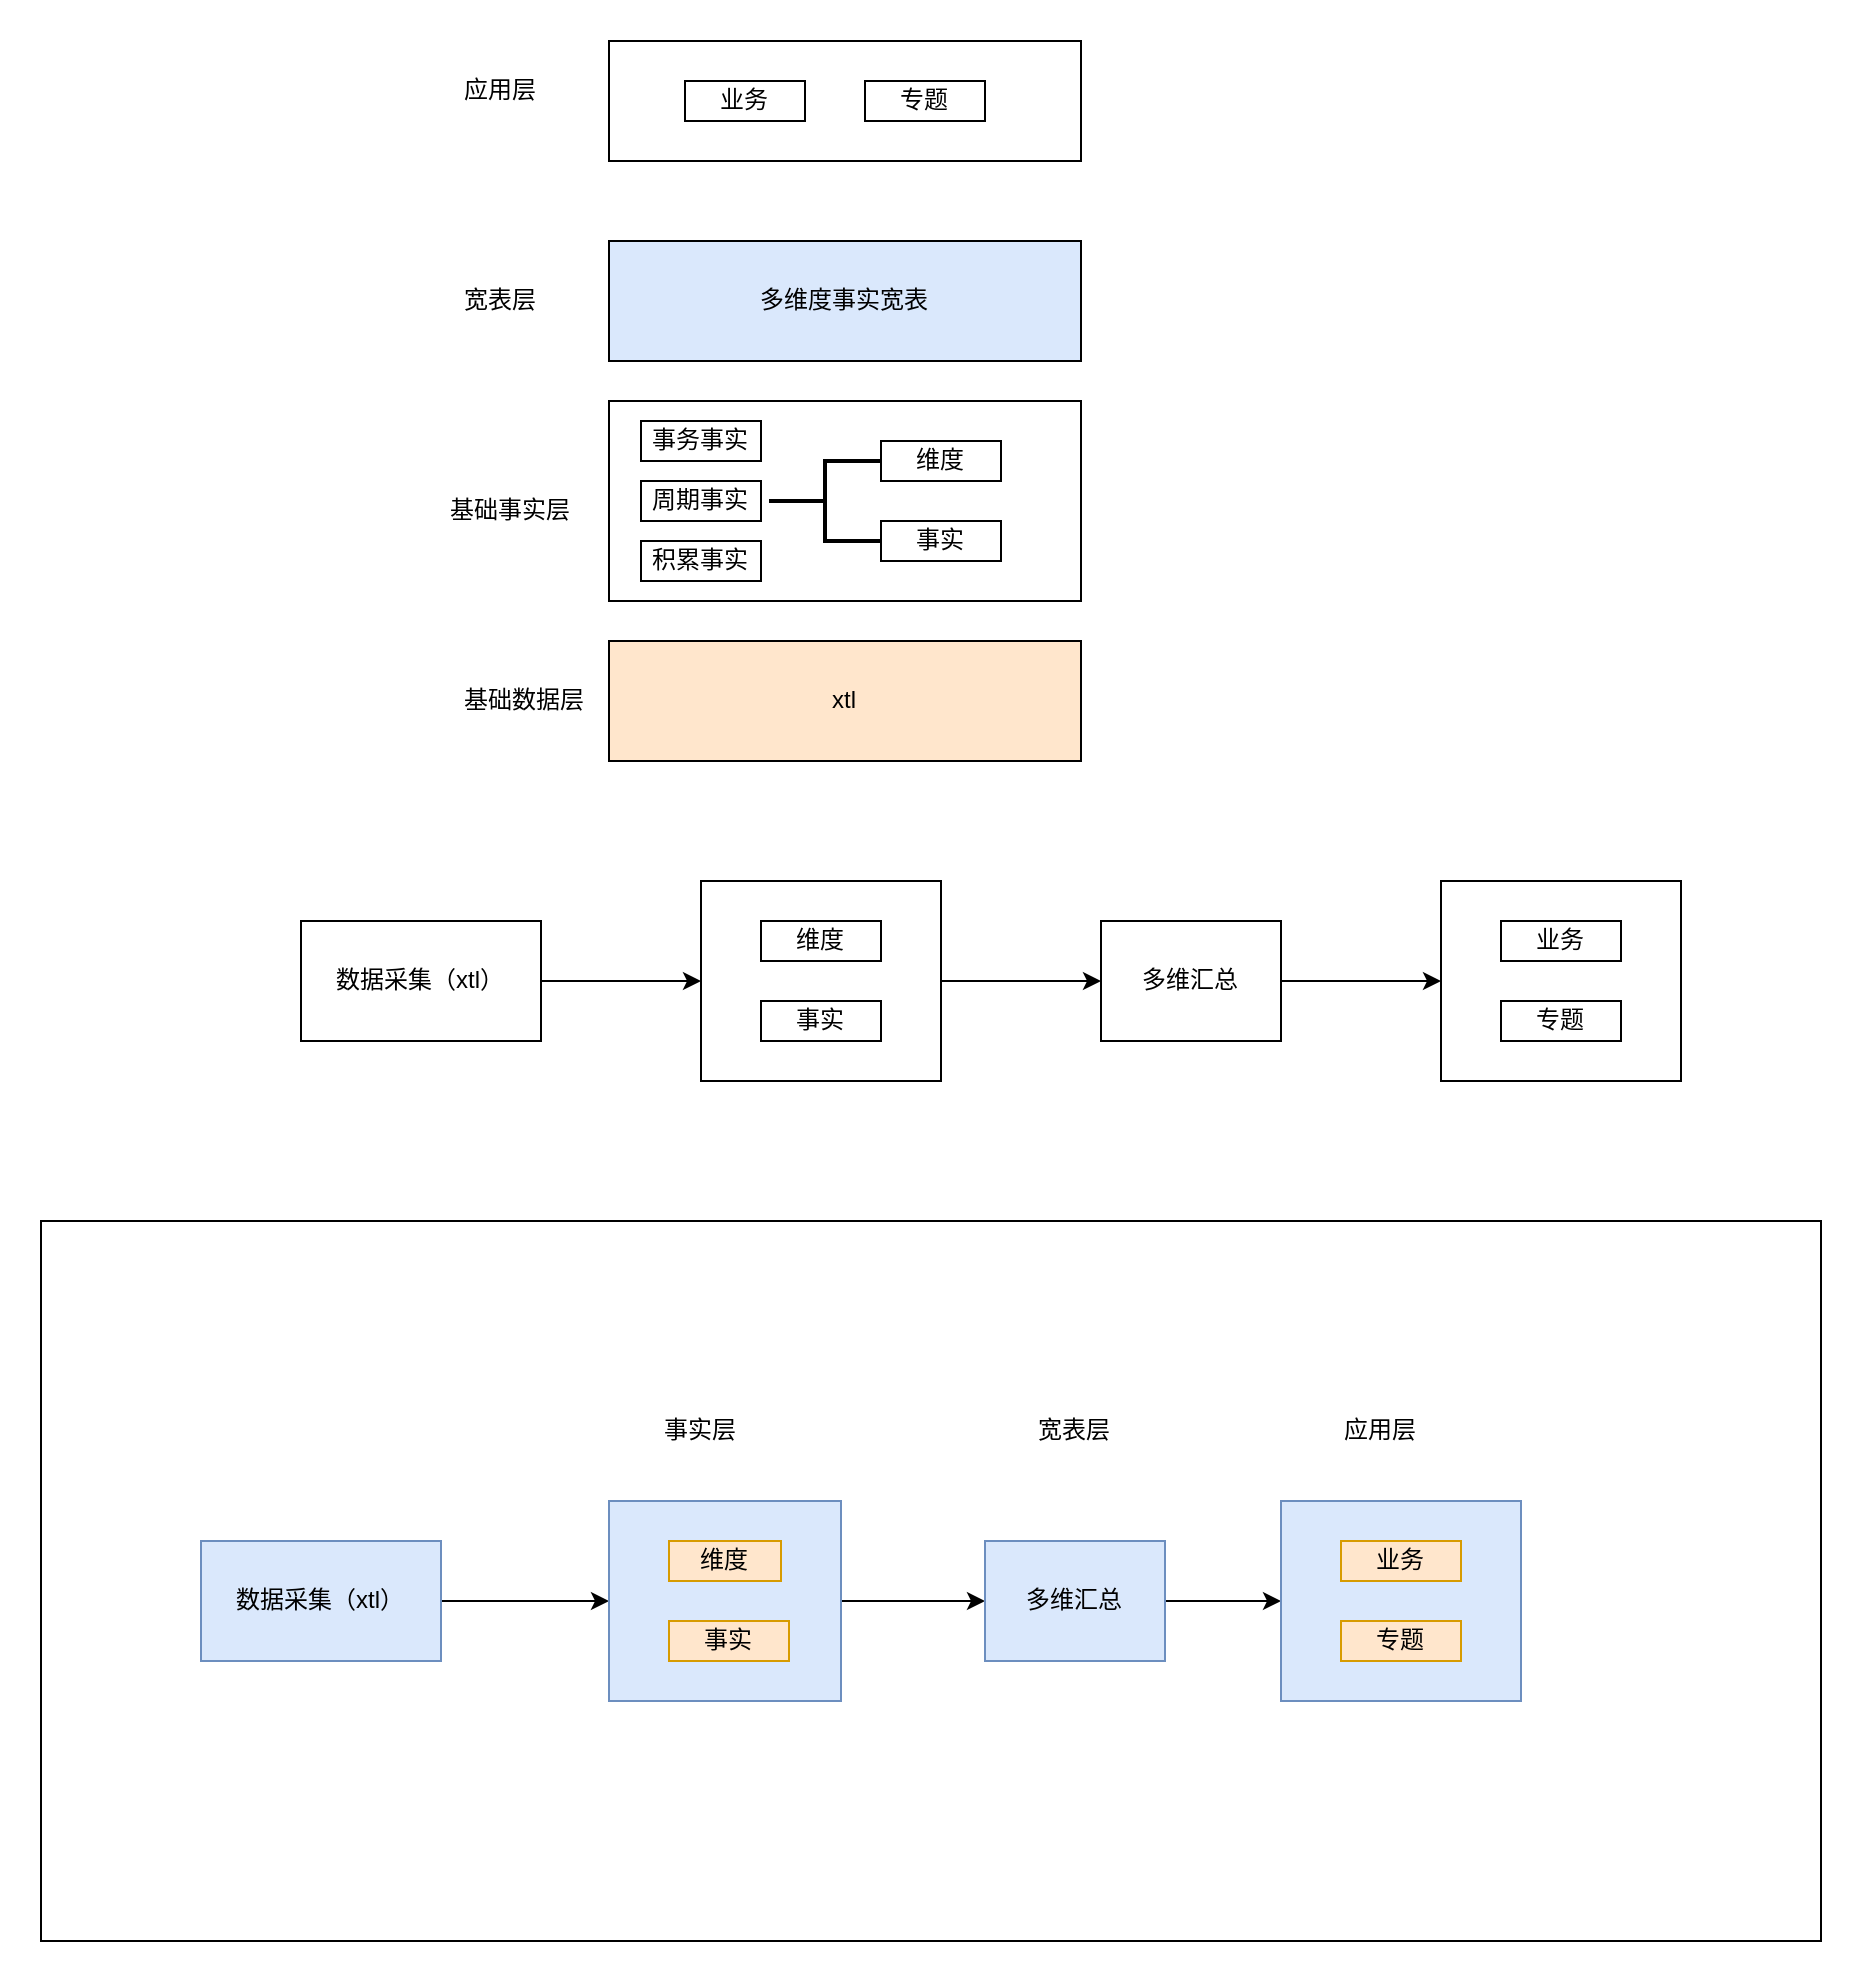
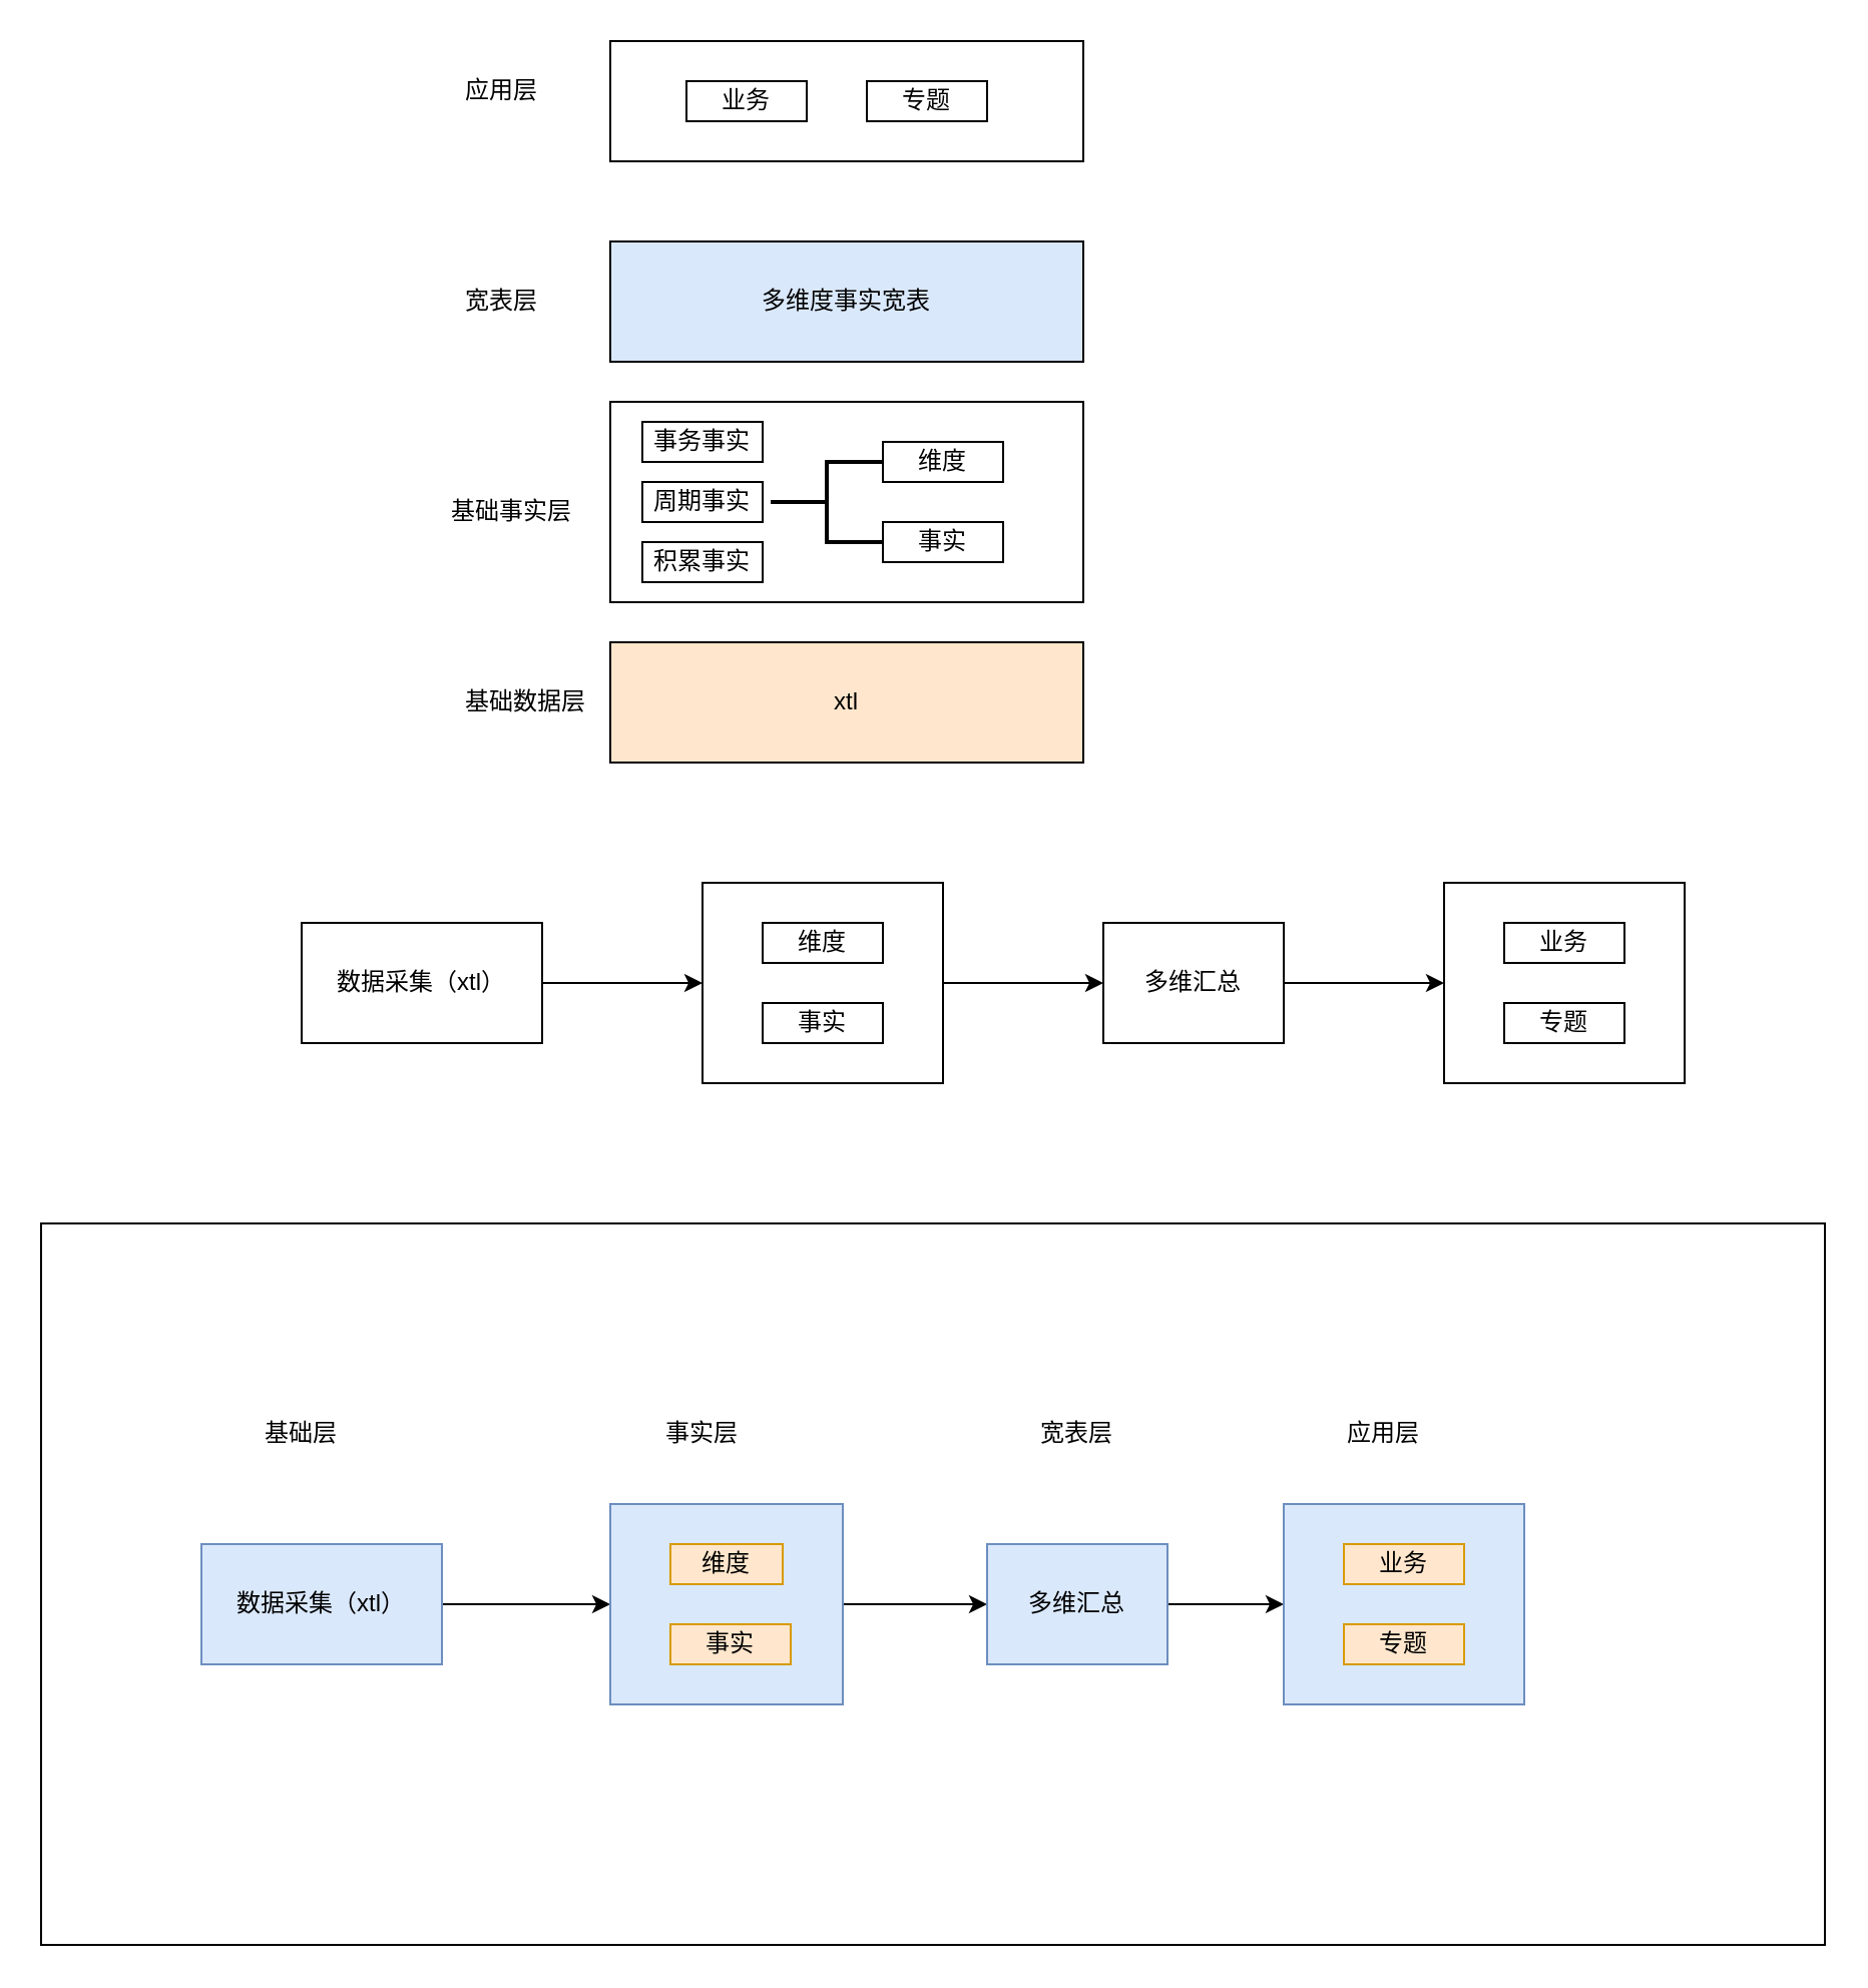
+ <mxCell id="41" value="基础层" style="text;html=1;strokeColor=none;fillColor=none;align=center;verticalAlign=middle;whiteSpace=wrap;rounded=0;" vertex="1" parent="1"><mxGeometry x="120" y="700" width="60" height="30" as="geometry" /></mxCell>
